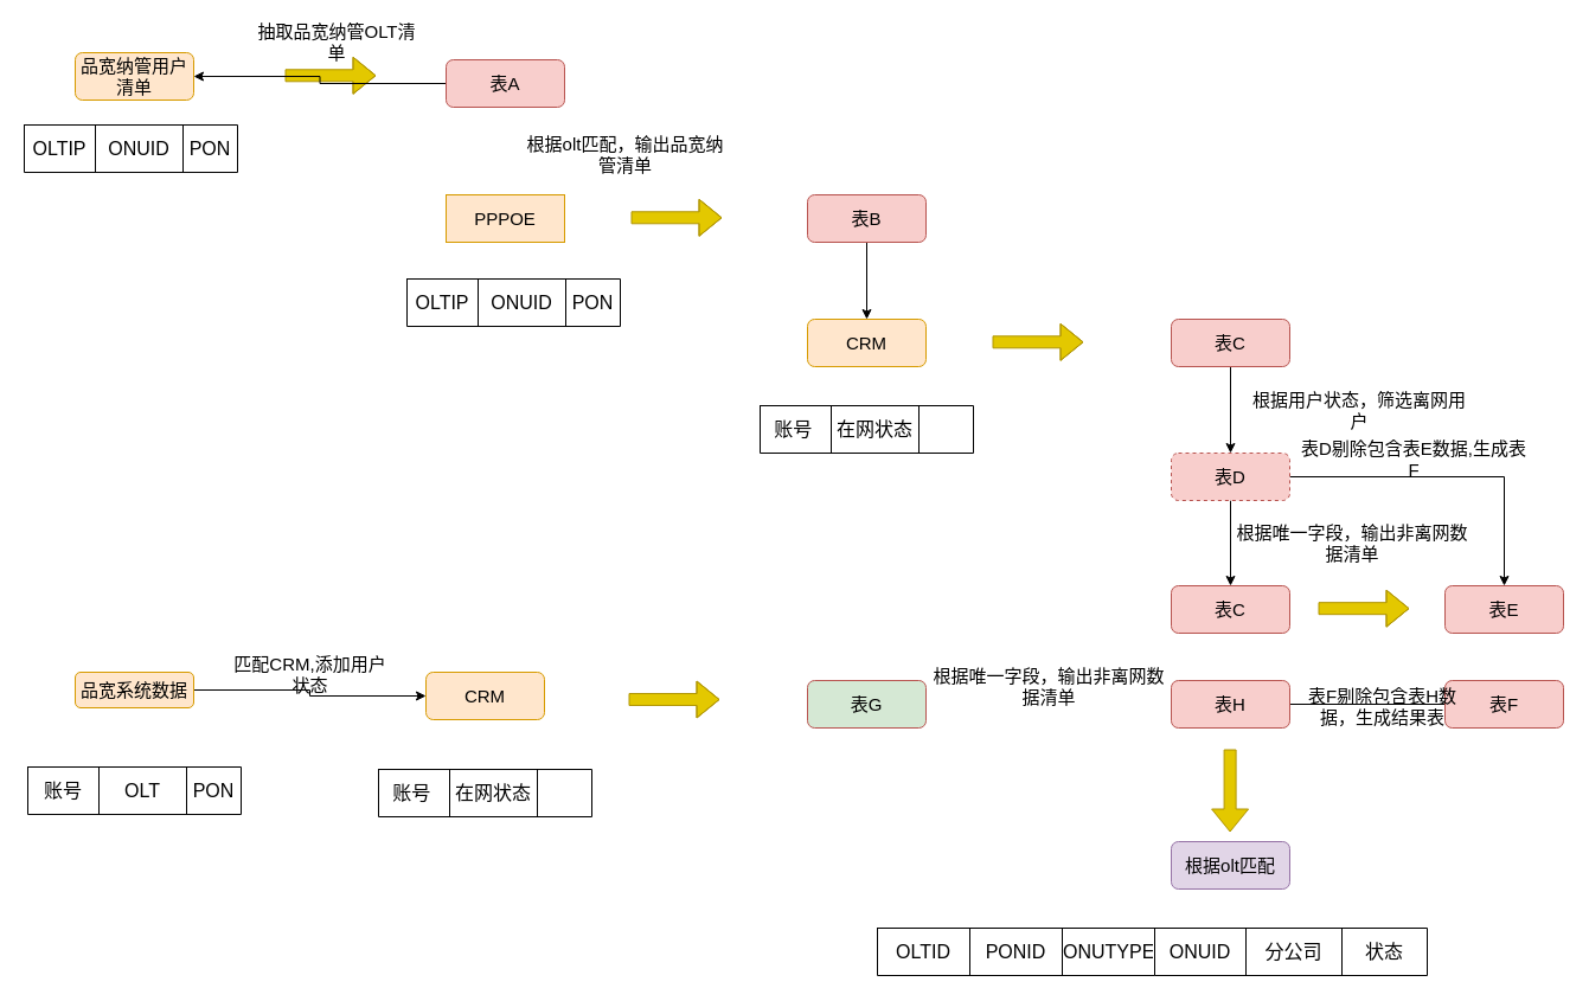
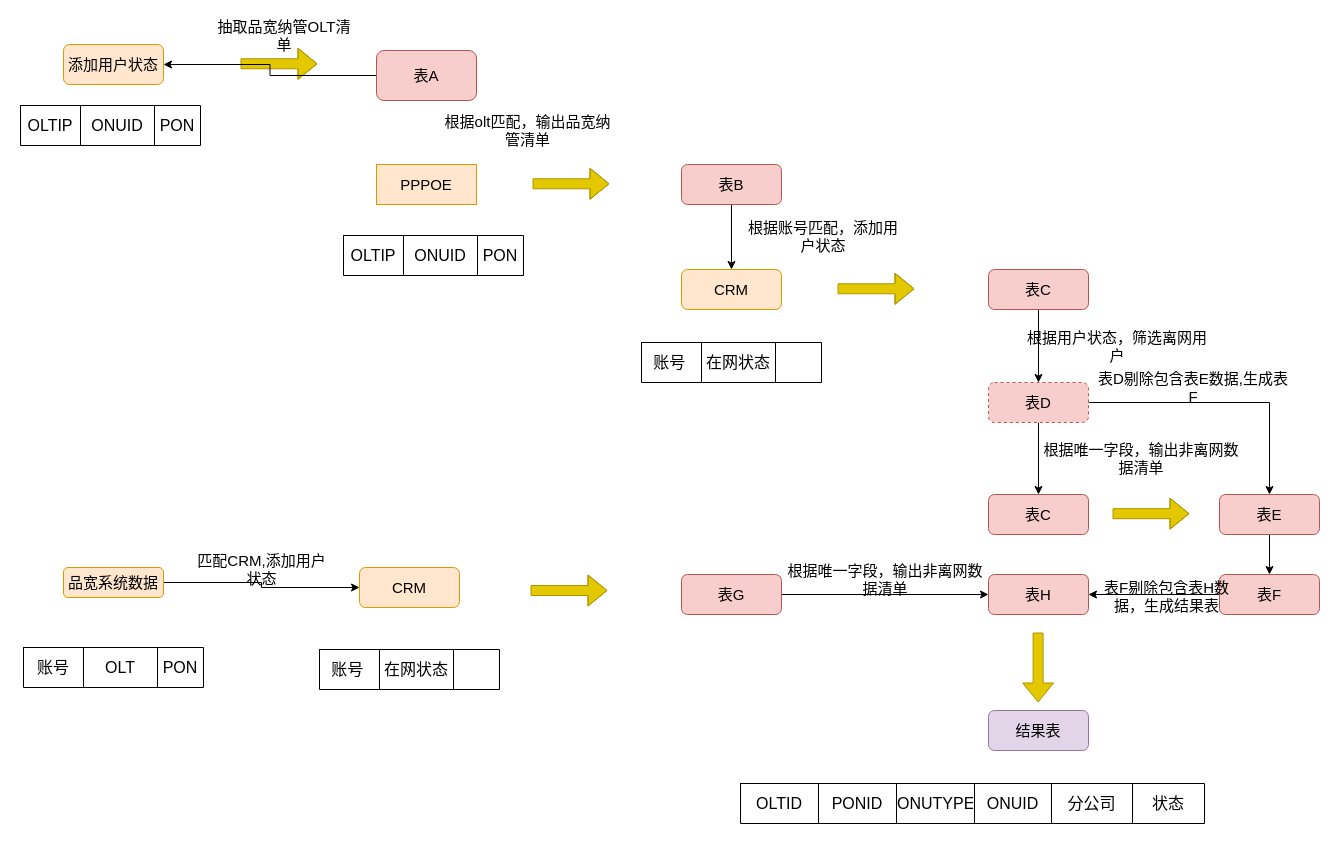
- <mxCell id="2" value="品宽纳管用户清单" style="rounded=1;whiteSpace=wrap;html=1;fillColor=#ffe6cc;strokeColor=#d79b00;fontSize=15;" vertex="1" parent="1"><mxGeometry x="63" y="44" width="100" height="40" as="geometry" /></mxCell>
+ <mxCell id="2" value="添加用户状态" style="rounded=1;whiteSpace=wrap;html=1;fillColor=#ffe6cc;strokeColor=#d79b00;fontSize=15;" vertex="1" parent="1"><mxGeometry x="63" y="44" width="100" height="40" as="geometry" /></mxCell>
- <mxCell id="6" value="表A" style="rounded=1;whiteSpace=wrap;html=1;fillColor=#f8cecc;strokeColor=#b85450;fontSize=15;" vertex="1" parent="1"><mxGeometry x="376" y="50" width="100" height="40" as="geometry" /></mxCell>
+ <mxCell id="6" value="表A" style="rounded=1;whiteSpace=wrap;html=1;fillColor=#f8cecc;strokeColor=#b85450;fontSize=15;" vertex="1" parent="1"><mxGeometry x="376" y="50" width="100" height="50" as="geometry" /></mxCell>
+ <mxCell id="16" value="根据账号匹配，添加用户状态" style="text;html=1;align=center;verticalAlign=middle;whiteSpace=wrap;rounded=0;fontSize=15;" vertex="1" parent="1"><mxGeometry x="740" y="221" width="166" height="30" as="geometry" /></mxCell>
- <mxCell id="20" value="根据用户状态，筛选离网用户" style="text;html=1;align=center;verticalAlign=middle;whiteSpace=wrap;rounded=0;fontSize=15;" vertex="1" parent="1"><mxGeometry x="1055" y="331" width="184" height="30" as="geometry" /></mxCell>
+ <mxCell id="20" value="根据用户状态，筛选离网用户" style="text;html=1;align=center;verticalAlign=middle;whiteSpace=wrap;rounded=0;fontSize=15;" vertex="1" parent="1"><mxGeometry x="1025" y="331" width="184" height="30" as="geometry" /></mxCell>
+ <mxCell id="22" style="edgeStyle=orthogonalEdgeStyle;rounded=0;orthogonalLoop=1;jettySize=auto;html=1;entryX=0.5;entryY=0;entryDx=0;entryDy=0;" edge="1" parent="1" source="23" target="26"><mxGeometry relative="1" as="geometry" /></mxCell>
- <mxCell id="33" value="表G" style="rounded=1;whiteSpace=wrap;html=1;fillColor=#d5e8d4;strokeColor=#b85450;fontSize=15;" vertex="1" parent="1"><mxGeometry x="681" y="574" width="100" height="40" as="geometry" /></mxCell>
+ <mxCell id="33" value="表G" style="rounded=1;whiteSpace=wrap;html=1;fillColor=#f8cecc;strokeColor=#b85450;fontSize=15;" vertex="1" parent="1"><mxGeometry x="681" y="574" width="100" height="40" as="geometry" /></mxCell>
+ <mxCell id="32" style="edgeStyle=orthogonalEdgeStyle;rounded=0;orthogonalLoop=1;jettySize=auto;html=1;entryX=0;entryY=0.5;entryDx=0;entryDy=0;" edge="1" parent="1" source="33" target="37"><mxGeometry relative="1" as="geometry" /></mxCell>
- <mxCell id="25" style="edgeStyle=orthogonalEdgeStyle;rounded=0;orthogonalLoop=1;jettySize=auto;html=1;entryX=1;entryY=0.5;entryDx=0;entryDy=0;endArrow=none;" edge="1" parent="1" source="26" target="37"><mxGeometry relative="1" as="geometry" /></mxCell>
+ <mxCell id="25" style="edgeStyle=orthogonalEdgeStyle;rounded=0;orthogonalLoop=1;jettySize=auto;html=1;entryX=1;entryY=0.5;entryDx=0;entryDy=0;" edge="1" parent="1" source="26" target="37"><mxGeometry relative="1" as="geometry" /></mxCell>
- <mxCell id="34" value="根据olt匹配" style="rounded=1;whiteSpace=wrap;html=1;fillColor=#e1d5e7;strokeColor=#9673a6;fontSize=15;" vertex="1" parent="1"><mxGeometry x="988" y="710" width="100" height="40" as="geometry" /></mxCell>
+ <mxCell id="34" value="结果表" style="rounded=1;whiteSpace=wrap;html=1;fillColor=#e1d5e7;strokeColor=#9673a6;fontSize=15;" vertex="1" parent="1"><mxGeometry x="988" y="710" width="100" height="40" as="geometry" /></mxCell>
